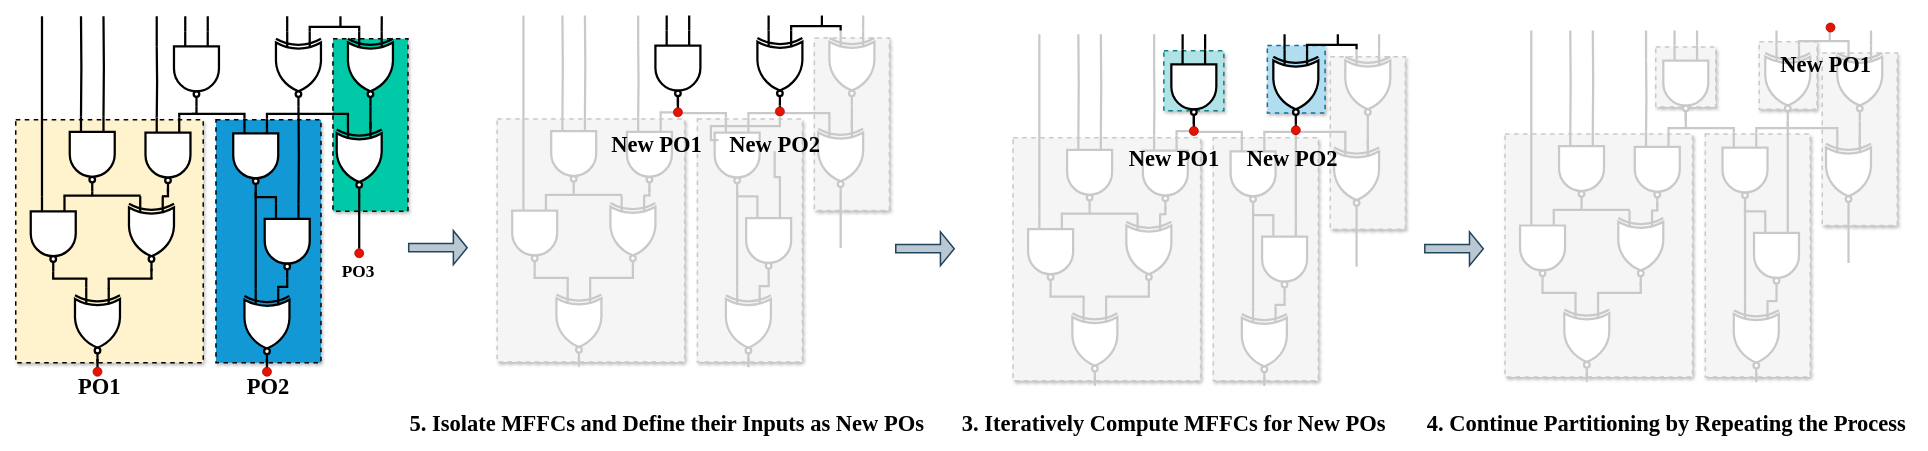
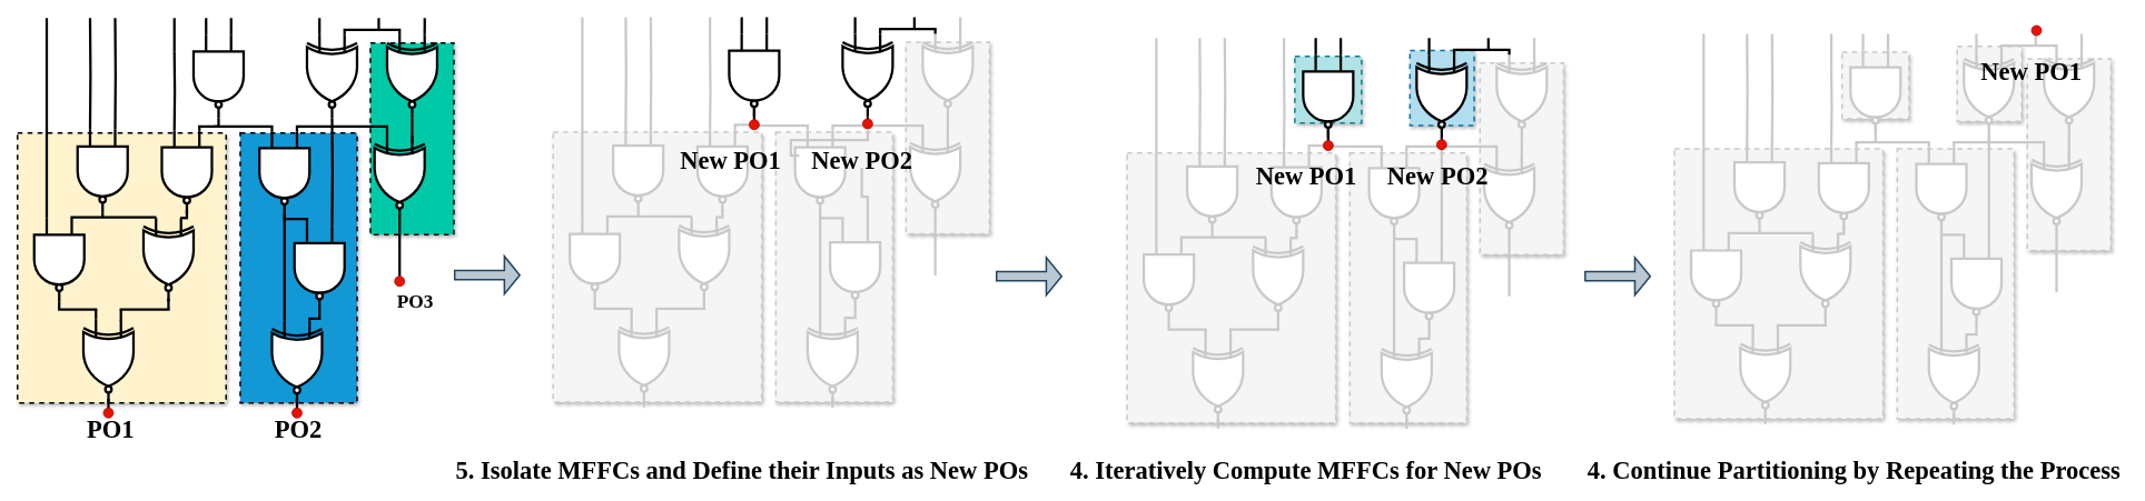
- <mxCell id="56" value="&lt;font style=&quot;font-size: 23px;&quot; face=&quot;Times New Roman&quot;&gt;&lt;b&gt;PO3&lt;/b&gt;&lt;/font&gt;" style="text;html=1;align=center;verticalAlign=middle;whiteSpace=wrap;rounded=0;" parent="1" vertex="1"><mxGeometry x="430.5" y="351" width="93" height="20" as="geometry" /></mxCell>
+ <mxCell id="56" value="&lt;font style=&quot;font-size: 23px;&quot; face=&quot;Times New Roman&quot;&gt;&lt;b&gt;PO3&lt;/b&gt;&lt;/font&gt;" style="text;html=1;align=center;verticalAlign=middle;whiteSpace=wrap;rounded=0;" parent="1" vertex="1"><mxGeometry x="450.5" y="351" width="93" height="20" as="geometry" /></mxCell>
- <mxCell id="217" value="&lt;font style=&quot;font-size: 30px;&quot; face=&quot;Times New Roman&quot;&gt;&lt;b style=&quot;&quot;&gt;3.&amp;nbsp;&lt;/b&gt;&lt;/font&gt;&lt;font face=&quot;Times New Roman&quot;&gt;&lt;span style=&quot;font-size: 30px;&quot;&gt;&lt;b&gt;Iteratively Compute MFFCs for New POs&lt;/b&gt;&lt;/span&gt;&lt;/font&gt;" style="text;html=1;align=center;verticalAlign=middle;whiteSpace=wrap;rounded=0;" parent="1" vertex="1"><mxGeometry x="1277.25" y="549" width="575.5" height="30" as="geometry" /></mxCell>
+ <mxCell id="217" value="&lt;font style=&quot;font-size: 30px;&quot; face=&quot;Times New Roman&quot;&gt;&lt;b style=&quot;&quot;&gt;4.&amp;nbsp;&lt;/b&gt;&lt;/font&gt;&lt;font face=&quot;Times New Roman&quot;&gt;&lt;span style=&quot;font-size: 30px;&quot;&gt;&lt;b&gt;Iteratively Compute MFFCs for New POs&lt;/b&gt;&lt;/span&gt;&lt;/font&gt;" style="text;html=1;align=center;verticalAlign=middle;whiteSpace=wrap;rounded=0;" parent="1" vertex="1"><mxGeometry x="1277.25" y="549" width="575.5" height="30" as="geometry" /></mxCell>
